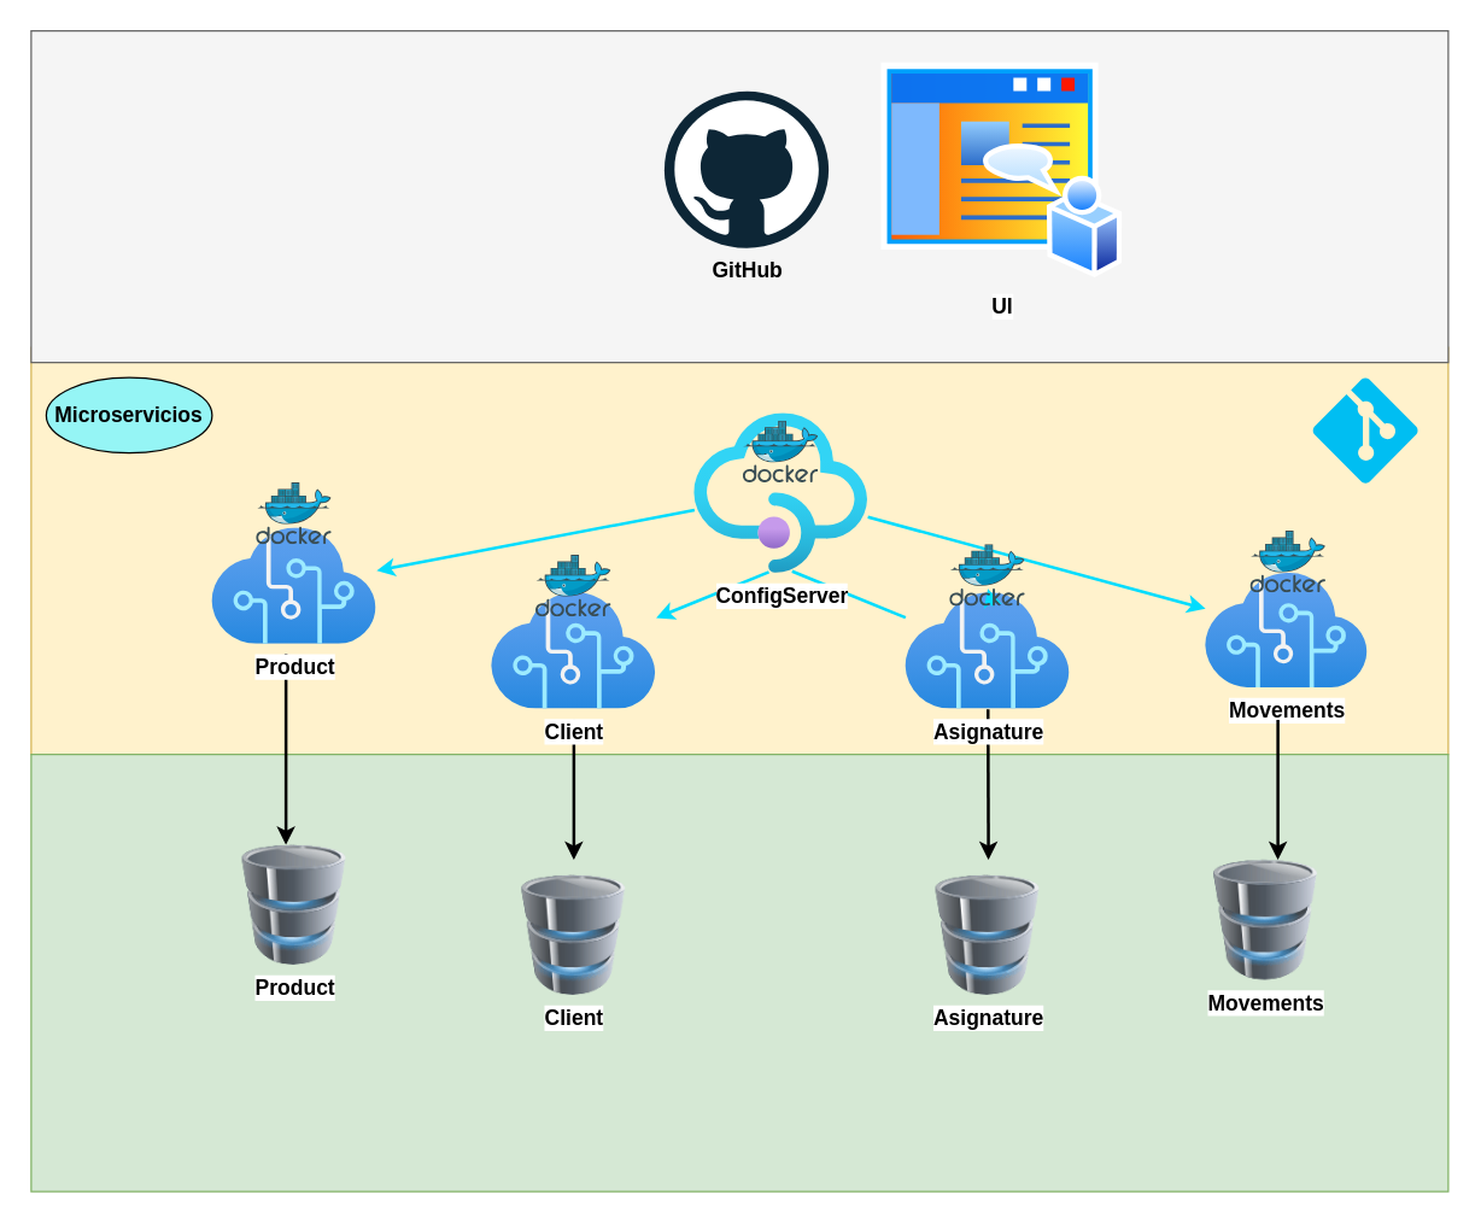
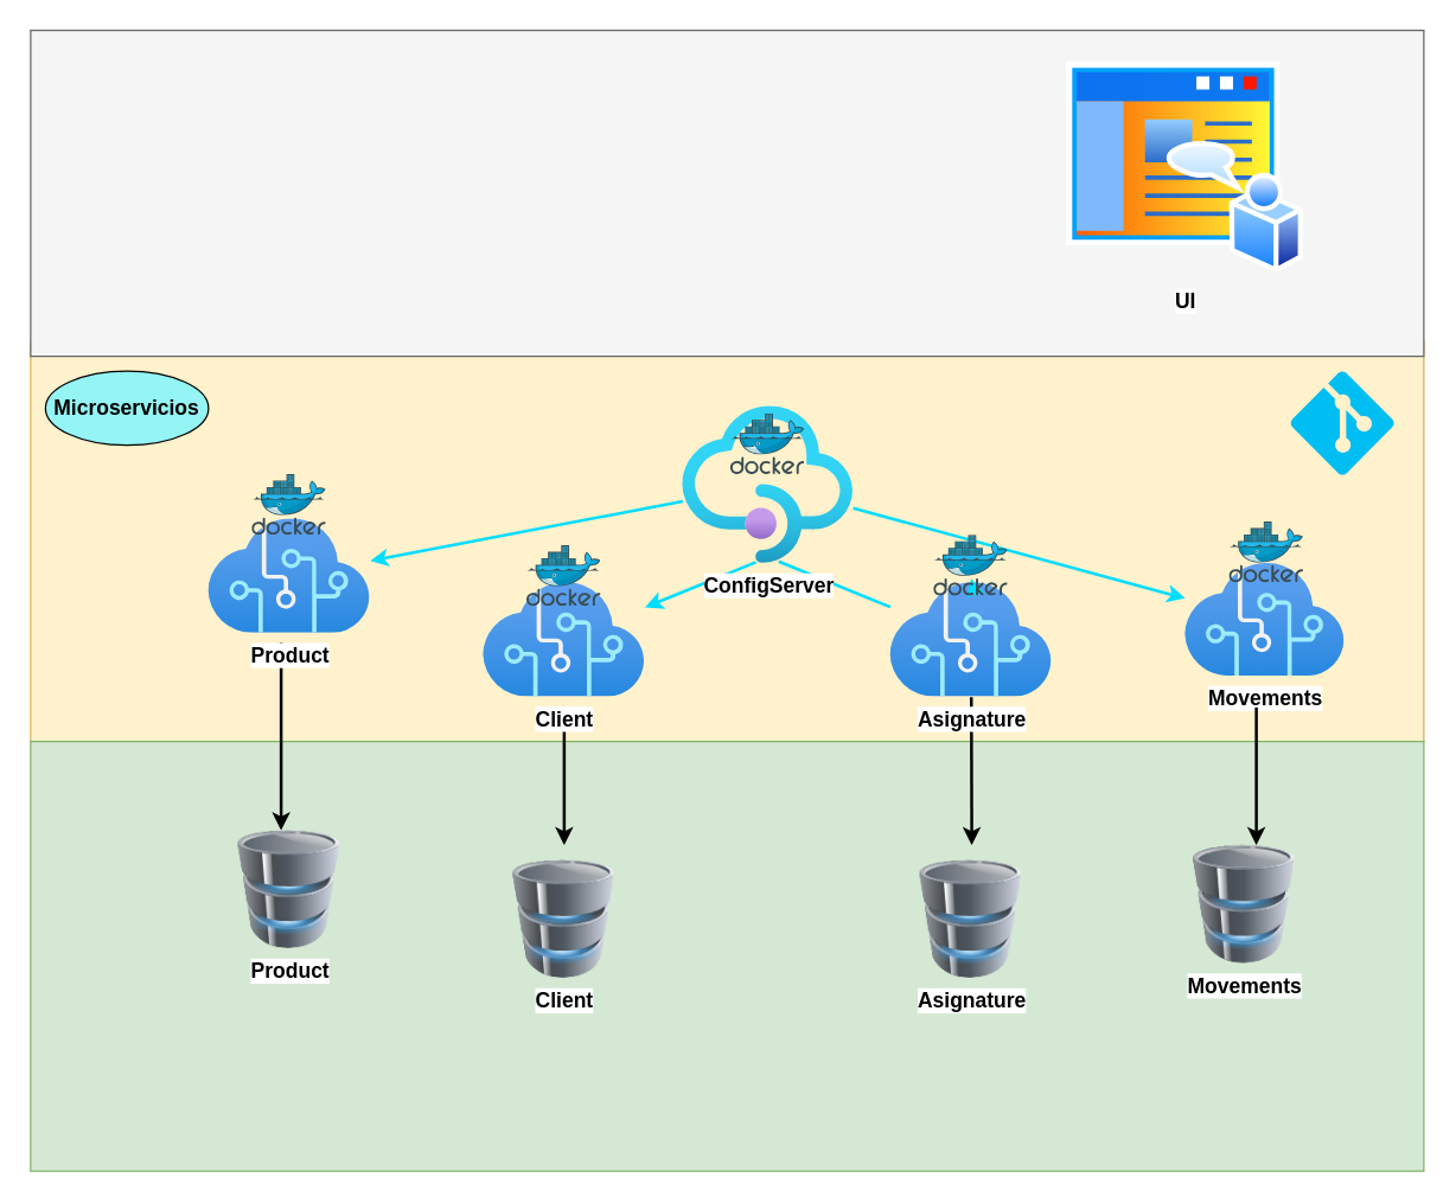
- <mxCell id="20" value="GitHub" style="dashed=0;outlineConnect=0;html=1;align=center;labelPosition=center;verticalLabelPosition=bottom;verticalAlign=top;shape=mxgraph.weblogos.github;fontSize=14;fontStyle=1" parent="1" vertex="1"><mxGeometry x="440" y="60" width="109" height="104" as="geometry" /></mxCell>
- <mxCell id="21" value="&lt;font style=&quot;font-size: 14px&quot;&gt;&lt;b&gt;UI&lt;/b&gt;&lt;/font&gt;" style="aspect=fixed;perimeter=ellipsePerimeter;html=1;align=center;shadow=0;dashed=0;spacingTop=3;image;image=img/lib/active_directory/home_page.svg;fillColor=#95F5F5;" parent="1" vertex="1"><mxGeometry x="584" y="40.75" width="160" height="144" as="geometry" /></mxCell>
+ <mxCell id="21" value="&lt;font style=&quot;font-size: 14px&quot;&gt;&lt;b&gt;UI&lt;/b&gt;&lt;/font&gt;" style="aspect=fixed;perimeter=ellipsePerimeter;html=1;align=center;shadow=0;dashed=0;spacingTop=3;image;image=img/lib/active_directory/home_page.svg;fillColor=#95F5F5;" parent="1" vertex="1"><mxGeometry x="719" y="40.75" width="160" height="144" as="geometry" /></mxCell>
